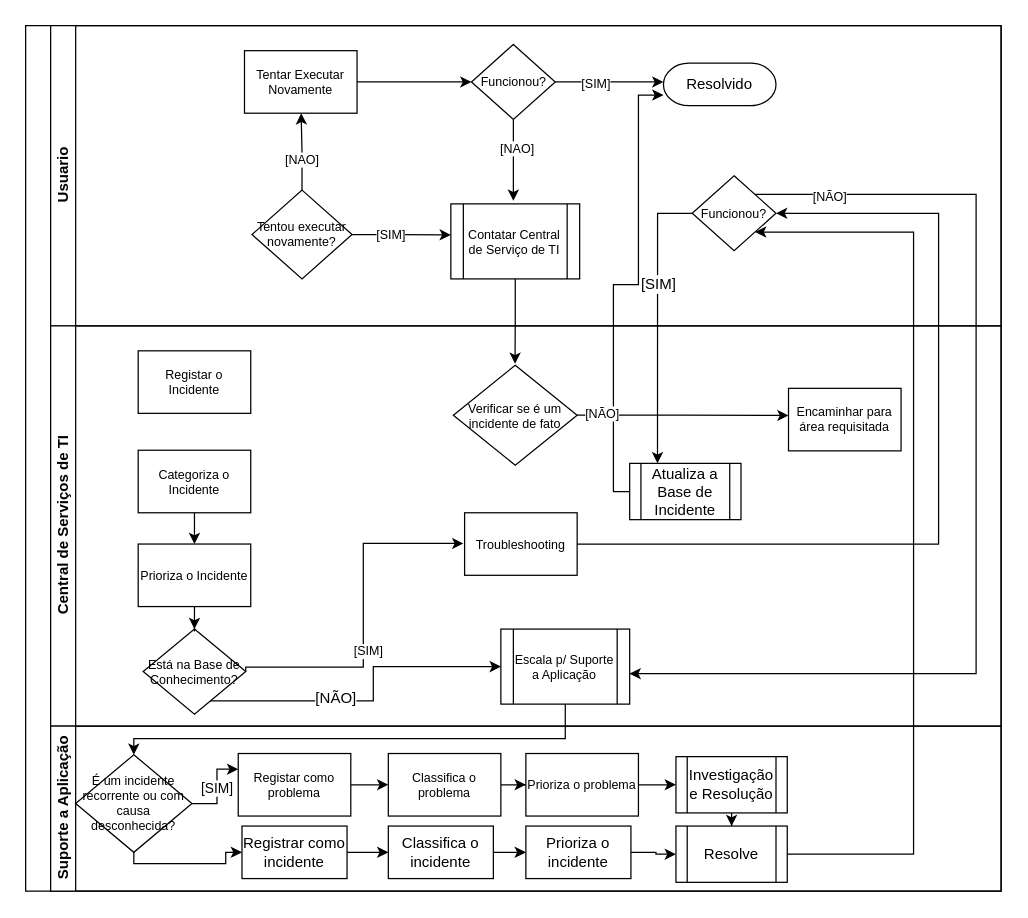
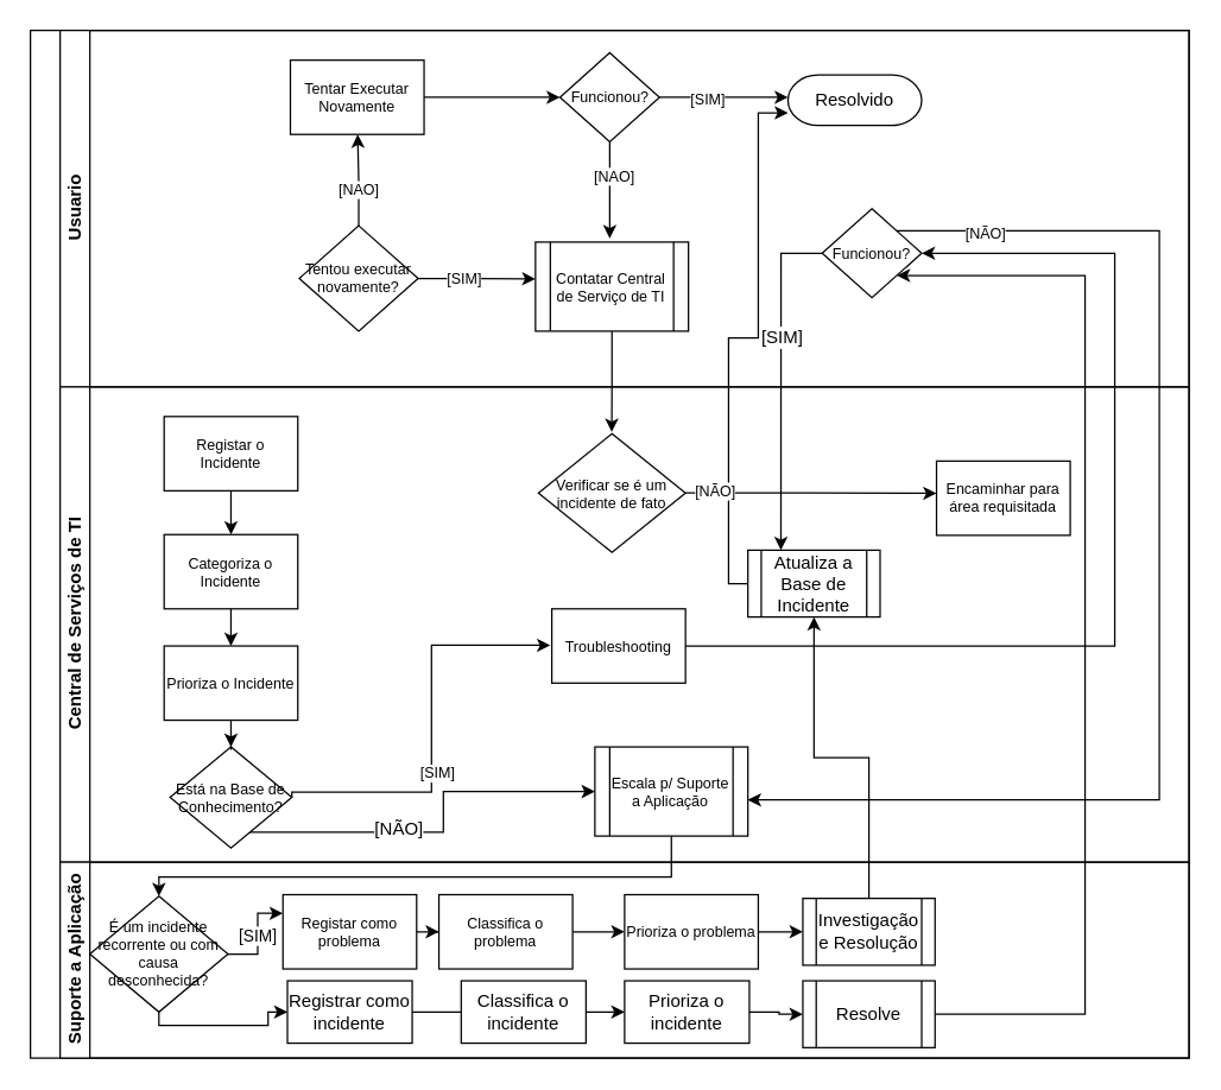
+ <mxCell id="16" style="edgeStyle=orthogonalEdgeStyle;rounded=0;orthogonalLoop=1;jettySize=auto;html=1;" edge="1" parent="13" source="17" target="24"><mxGeometry relative="1" as="geometry" /></mxCell>
- <mxCell id="44" value="Classifica o problema" style="rounded=0;whiteSpace=wrap;html=1;strokeWidth=1;fontSize=10;" vertex="1" parent="37"><mxGeometry x="270" y="22" width="90" height="50" as="geometry" /></mxCell>
+ <mxCell id="44" value="Classifica o problema" style="rounded=0;whiteSpace=wrap;html=1;strokeWidth=1;fontSize=10;" vertex="1" parent="37"><mxGeometry x="255" y="22" width="90" height="50" as="geometry" /></mxCell>
- <mxCell id="36" style="edgeStyle=orthogonalEdgeStyle;rounded=0;orthogonalLoop=1;jettySize=auto;html=1;" edge="1" parent="2" source="47" target="54"><mxGeometry relative="1" as="geometry" /></mxCell>
+ <mxCell id="36" style="edgeStyle=orthogonalEdgeStyle;rounded=0;orthogonalLoop=1;jettySize=auto;html=1;entryX=0.5;entryY=1;entryDx=0;entryDy=0;" edge="1" parent="2" source="47" target="27"><mxGeometry relative="1" as="geometry" /></mxCell>
- <mxCell id="48" style="edgeStyle=orthogonalEdgeStyle;rounded=0;orthogonalLoop=1;jettySize=auto;html=1;entryX=0;entryY=0.5;entryDx=0;entryDy=0;" edge="1" parent="37" source="49" target="51"><mxGeometry relative="1" as="geometry" /></mxCell>
+ <mxCell id="48" style="edgeStyle=orthogonalEdgeStyle;rounded=0;orthogonalLoop=1;jettySize=auto;html=1;entryX=0;entryY=0.5;entryDx=0;entryDy=0;endArrow=none;" edge="1" parent="37" source="49" target="51"><mxGeometry relative="1" as="geometry" /></mxCell>
